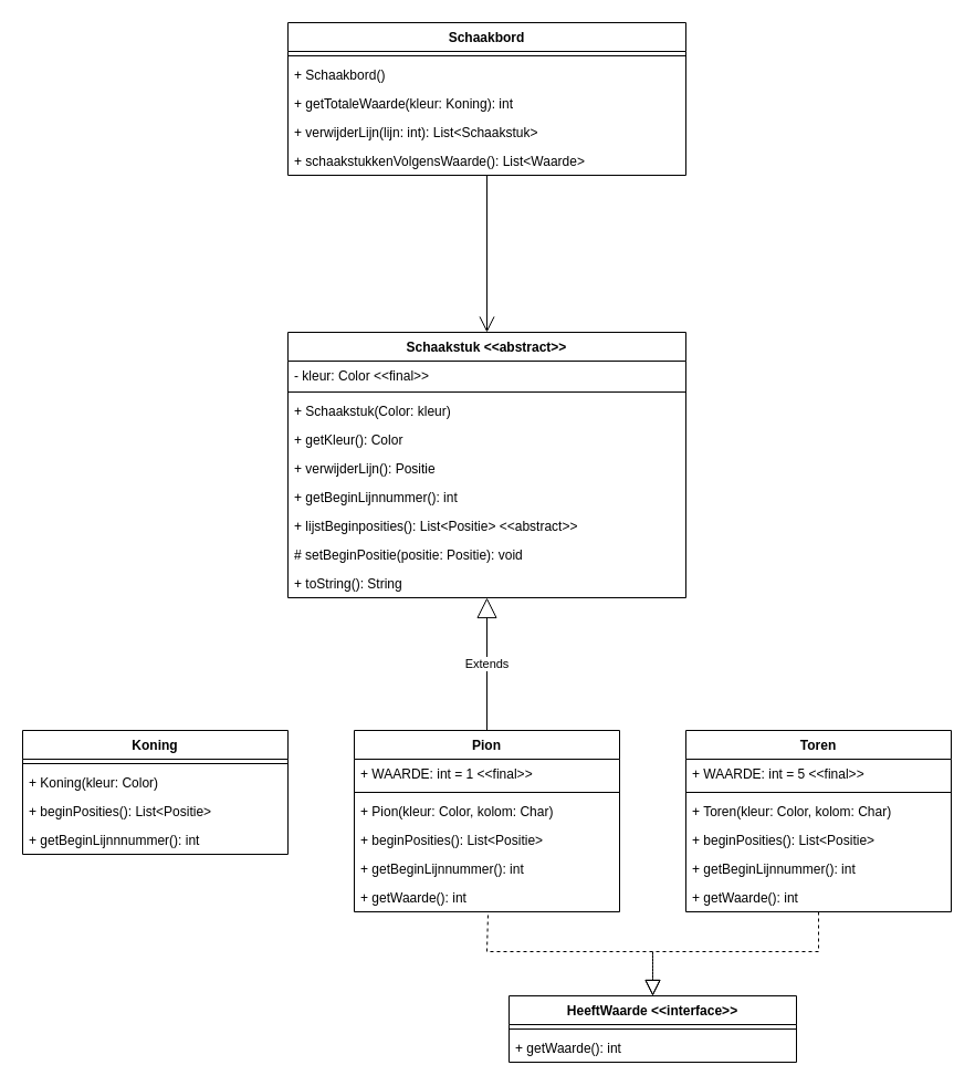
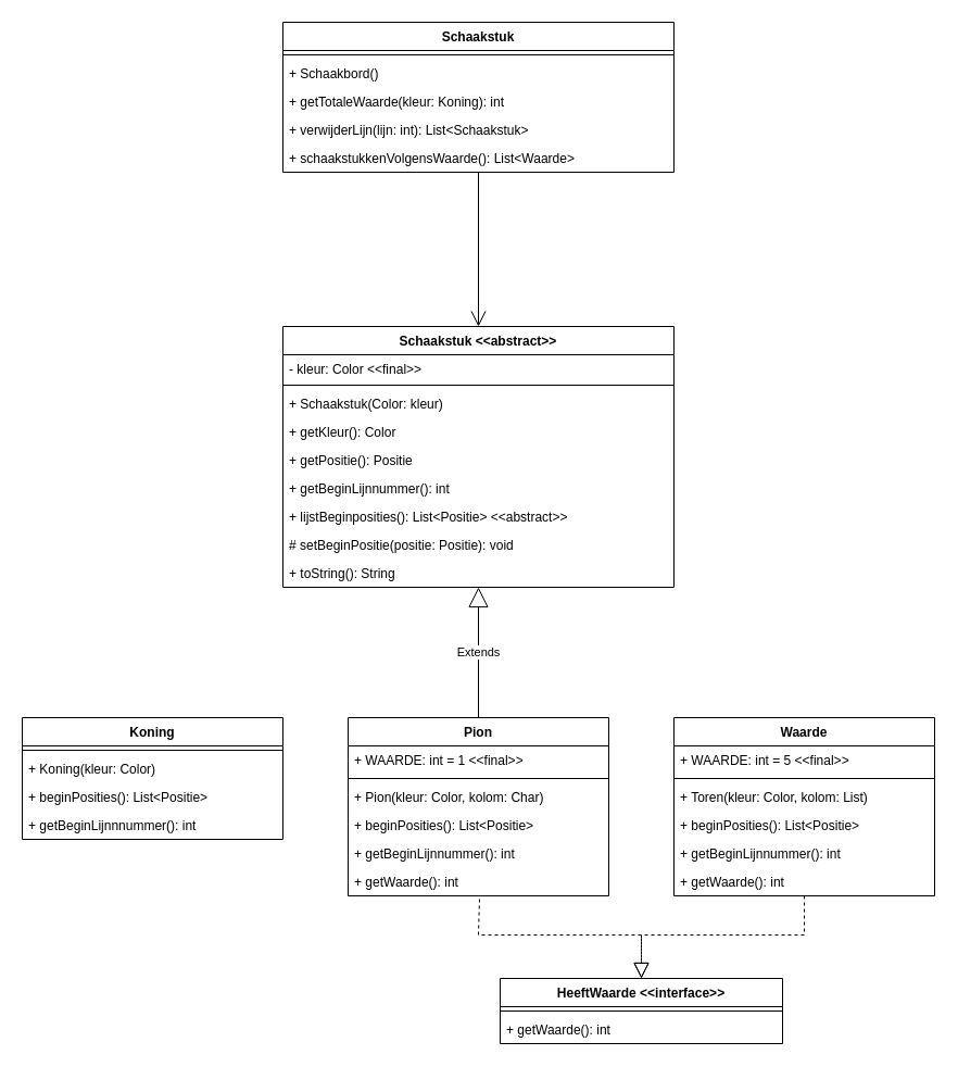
- <mxCell id="2" value="Schaakbord" style="swimlane;fontStyle=1;align=center;verticalAlign=top;childLayout=stackLayout;horizontal=1;startSize=26;horizontalStack=0;resizeParent=1;resizeParentMax=0;resizeLast=0;collapsible=1;marginBottom=0;" vertex="1" parent="1"><mxGeometry x="260" y="20" width="360" height="138" as="geometry" /></mxCell>
+ <mxCell id="2" value="Schaakstuk" style="swimlane;fontStyle=1;align=center;verticalAlign=top;childLayout=stackLayout;horizontal=1;startSize=26;horizontalStack=0;resizeParent=1;resizeParentMax=0;resizeLast=0;collapsible=1;marginBottom=0;" vertex="1" parent="1"><mxGeometry x="260" y="20" width="360" height="138" as="geometry" /></mxCell>
- <mxCell id="13" value="+ verwijderLijn(): Positie" style="text;strokeColor=none;fillColor=none;align=left;verticalAlign=top;spacingLeft=4;spacingRight=4;overflow=hidden;rotatable=0;points=[[0,0.5],[1,0.5]];portConstraint=eastwest;" vertex="1" parent="8"><mxGeometry y="110" width="360" height="26" as="geometry" /></mxCell>
+ <mxCell id="13" value="+ getPositie(): Positie" style="text;strokeColor=none;fillColor=none;align=left;verticalAlign=top;spacingLeft=4;spacingRight=4;overflow=hidden;rotatable=0;points=[[0,0.5],[1,0.5]];portConstraint=eastwest;" vertex="1" parent="8"><mxGeometry y="110" width="360" height="26" as="geometry" /></mxCell>
- <mxCell id="25" value="Toren" style="swimlane;fontStyle=1;align=center;verticalAlign=top;childLayout=stackLayout;horizontal=1;startSize=26;horizontalStack=0;resizeParent=1;resizeParentMax=0;resizeLast=0;collapsible=1;marginBottom=0;" vertex="1" parent="1"><mxGeometry x="620" y="660" width="240" height="164" as="geometry" /></mxCell>
+ <mxCell id="25" value="Waarde" style="swimlane;fontStyle=1;align=center;verticalAlign=top;childLayout=stackLayout;horizontal=1;startSize=26;horizontalStack=0;resizeParent=1;resizeParentMax=0;resizeLast=0;collapsible=1;marginBottom=0;" vertex="1" parent="1"><mxGeometry x="620" y="660" width="240" height="164" as="geometry" /></mxCell>
- <mxCell id="28" value="+ Toren(kleur: Color, kolom: Char)" style="text;strokeColor=none;fillColor=none;align=left;verticalAlign=top;spacingLeft=4;spacingRight=4;overflow=hidden;rotatable=0;points=[[0,0.5],[1,0.5]];portConstraint=eastwest;" vertex="1" parent="25"><mxGeometry y="60" width="240" height="26" as="geometry" /></mxCell>
+ <mxCell id="28" value="+ Toren(kleur: Color, kolom: List)" style="text;strokeColor=none;fillColor=none;align=left;verticalAlign=top;spacingLeft=4;spacingRight=4;overflow=hidden;rotatable=0;points=[[0,0.5],[1,0.5]];portConstraint=eastwest;" vertex="1" parent="25"><mxGeometry y="60" width="240" height="26" as="geometry" /></mxCell>
